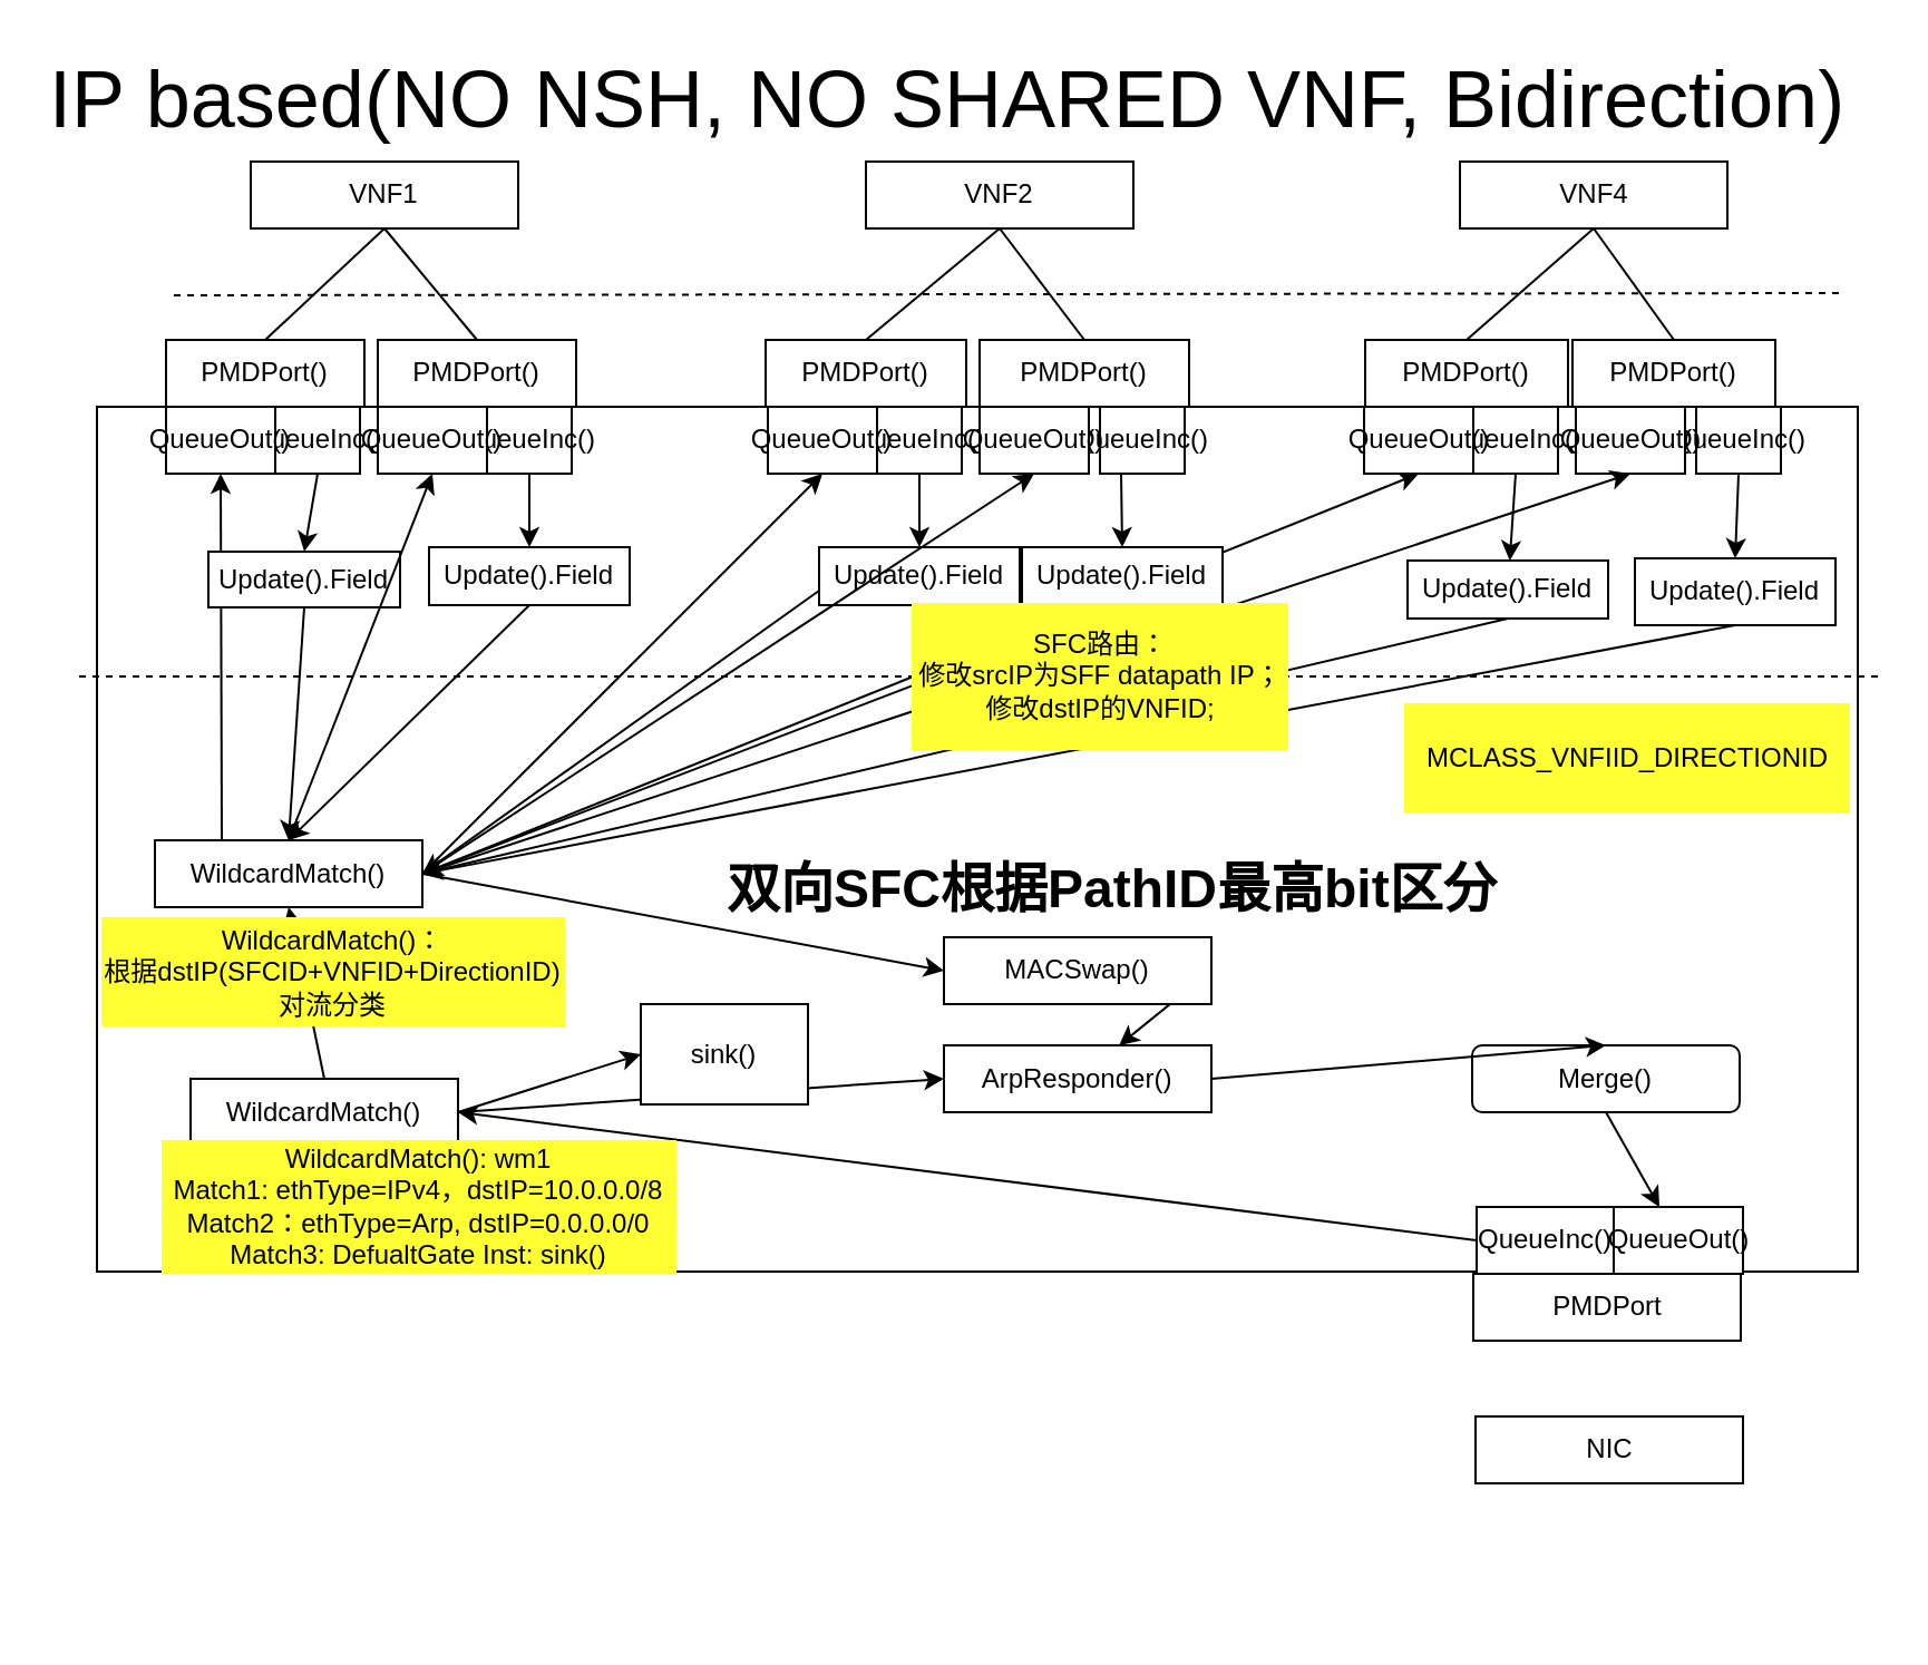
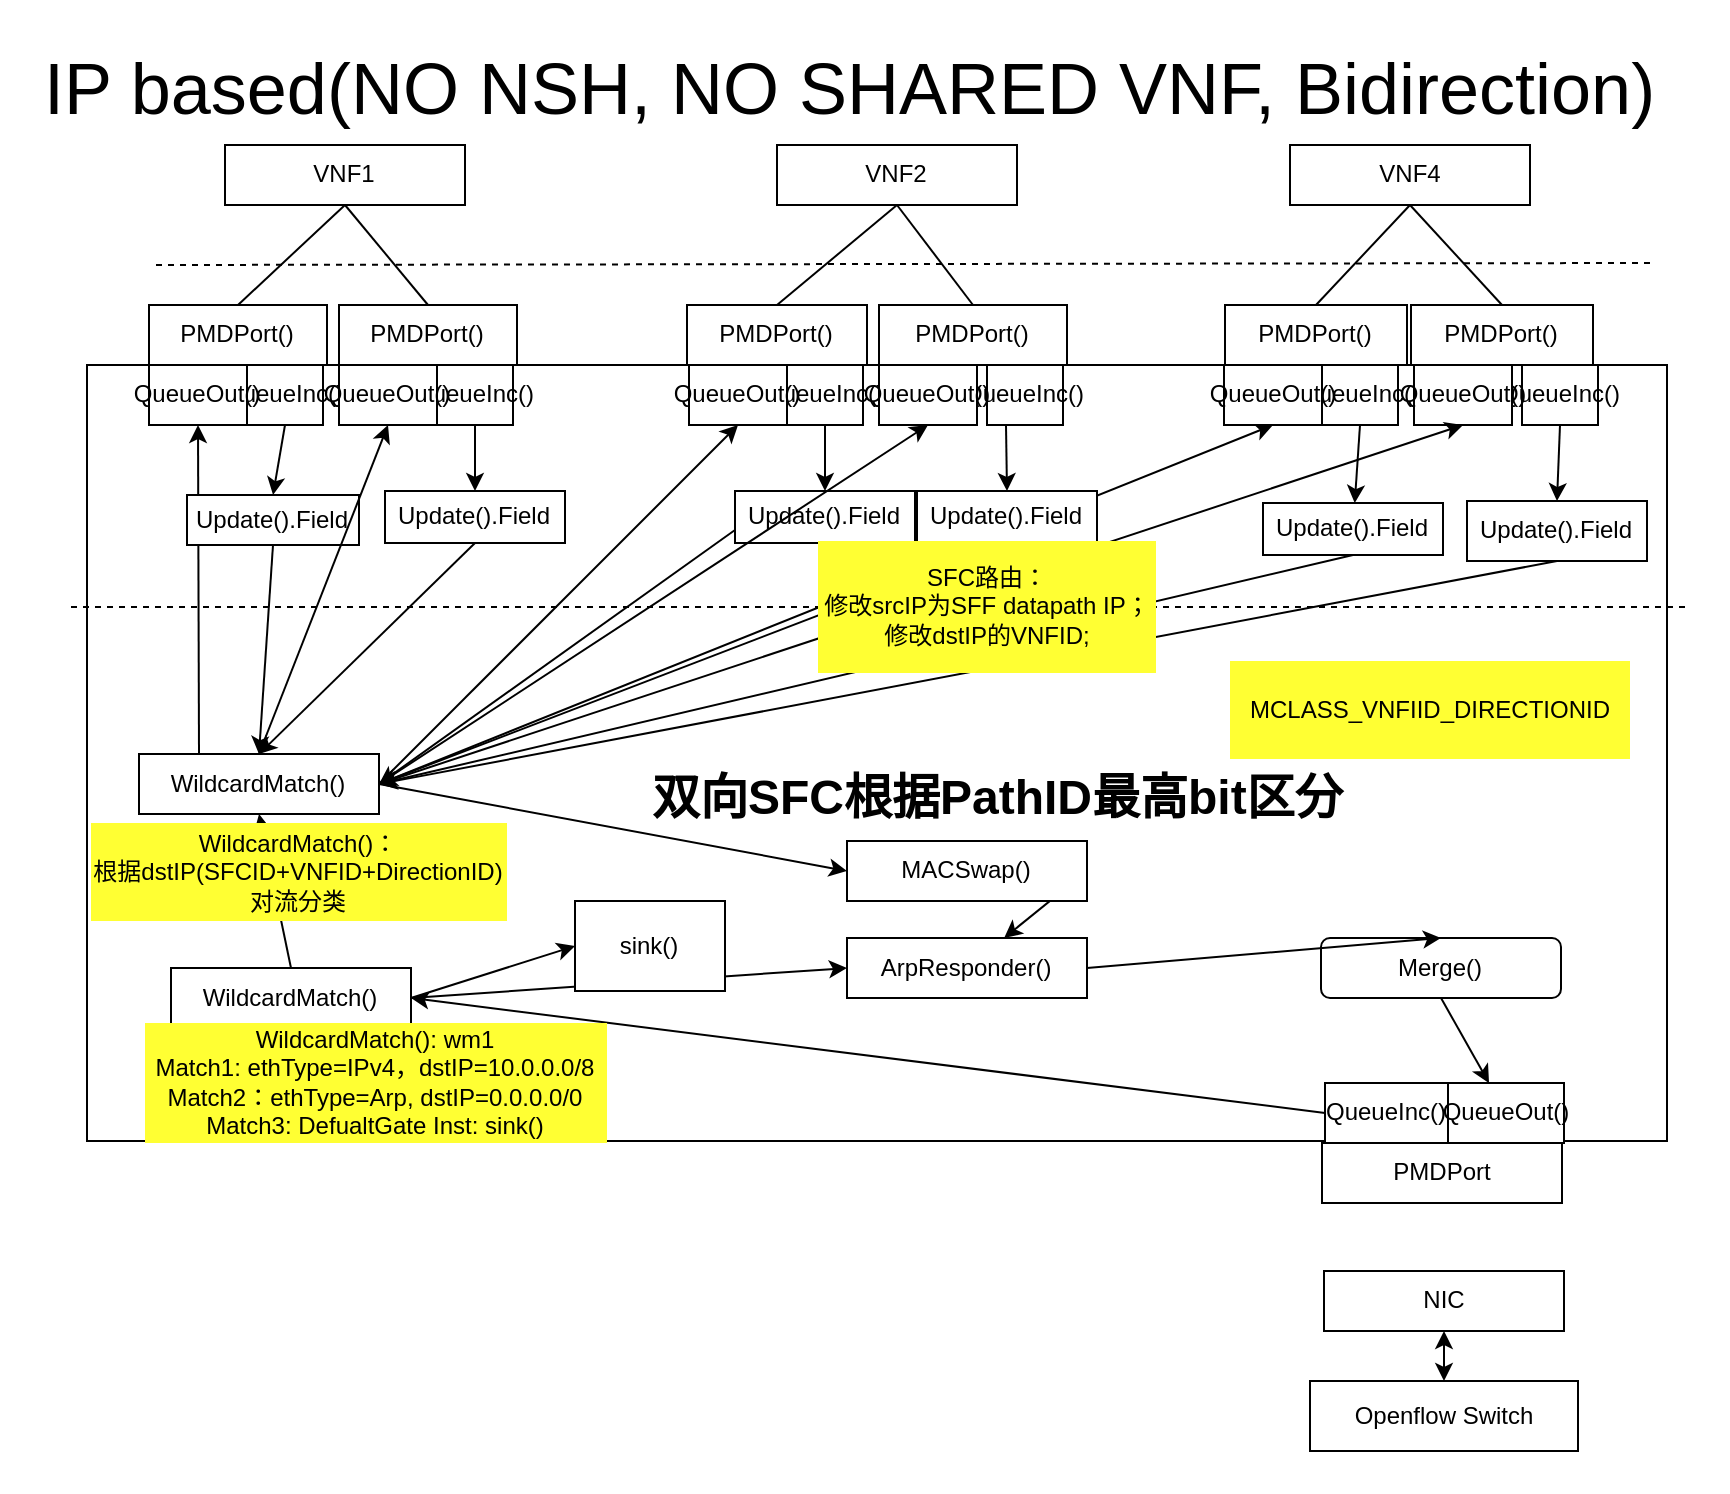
- <mxCell id="17" value="VNF4" style="rounded=0;whiteSpace=wrap;html=1;" parent="1" vertex="1"><mxGeometry x="654.5" y="72" width="120" height="30" as="geometry" /></mxCell>
+ <mxCell id="17" value="VNF4" style="rounded=0;whiteSpace=wrap;html=1;" parent="1" vertex="1"><mxGeometry x="644.5" y="72" width="120" height="30" as="geometry" /></mxCell>
- <mxCell id="81" value="MCLASS_VNFIID_DIRECTIONID" style="text;html=1;strokeColor=none;fillColor=#FFFF33;align=center;verticalAlign=middle;whiteSpace=wrap;rounded=0;" parent="1" vertex="1"><mxGeometry x="629.5" y="315" width="200" height="49" as="geometry" /></mxCell>
+ <mxCell id="81" value="MCLASS_VNFIID_DIRECTIONID" style="text;html=1;strokeColor=none;fillColor=#FFFF33;align=center;verticalAlign=middle;whiteSpace=wrap;rounded=0;" parent="1" vertex="1"><mxGeometry x="614.5" y="330" width="200" height="49" as="geometry" /></mxCell>
+ <mxCell id="25" value="" style="endArrow=classic;startArrow=classic;html=1;entryX=0.5;entryY=0;entryDx=0;entryDy=0;exitX=0.5;exitY=1;exitDx=0;exitDy=0;" parent="1" source="15" target="24" edge="1"><mxGeometry width="50" height="50" relative="1" as="geometry"><mxPoint x="526.5" y="635.5" as="sourcePoint" /><mxPoint x="461.185" y="582" as="targetPoint" /></mxGeometry></mxCell>
+ <mxCell id="24" value="Openflow Switch" style="rounded=0;whiteSpace=wrap;html=1;" parent="1" vertex="1"><mxGeometry x="654.5" y="690" width="134" height="35" as="geometry" /></mxCell>
